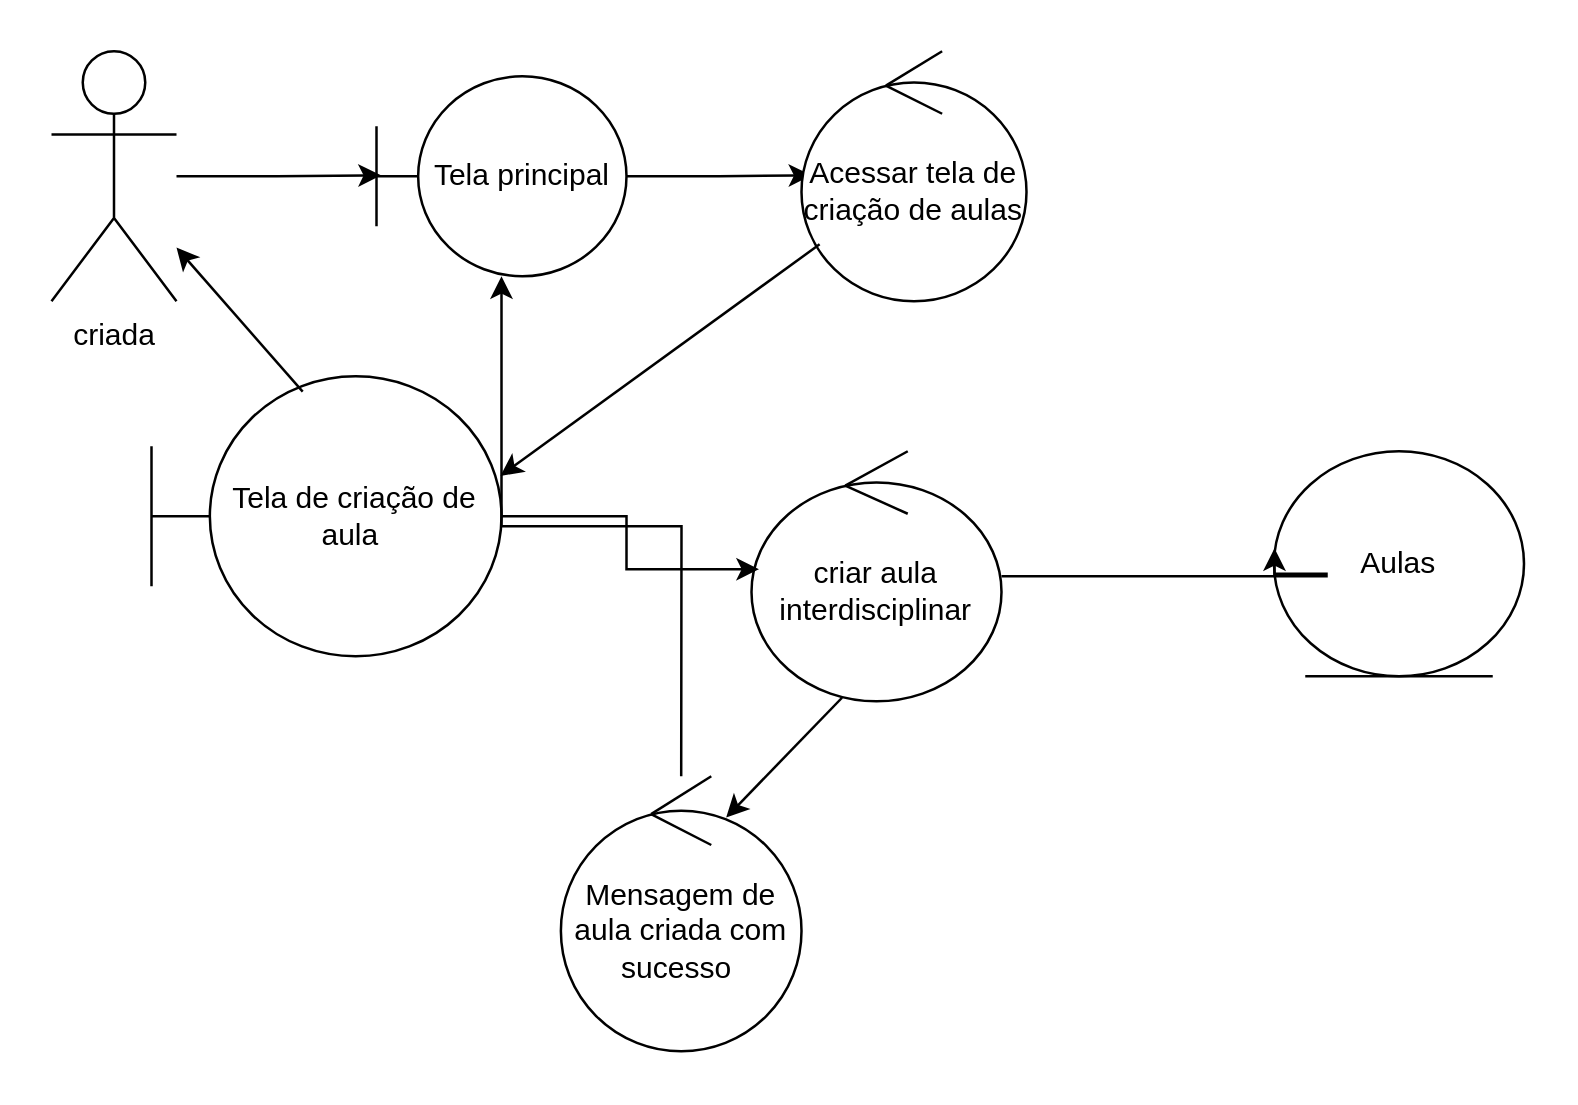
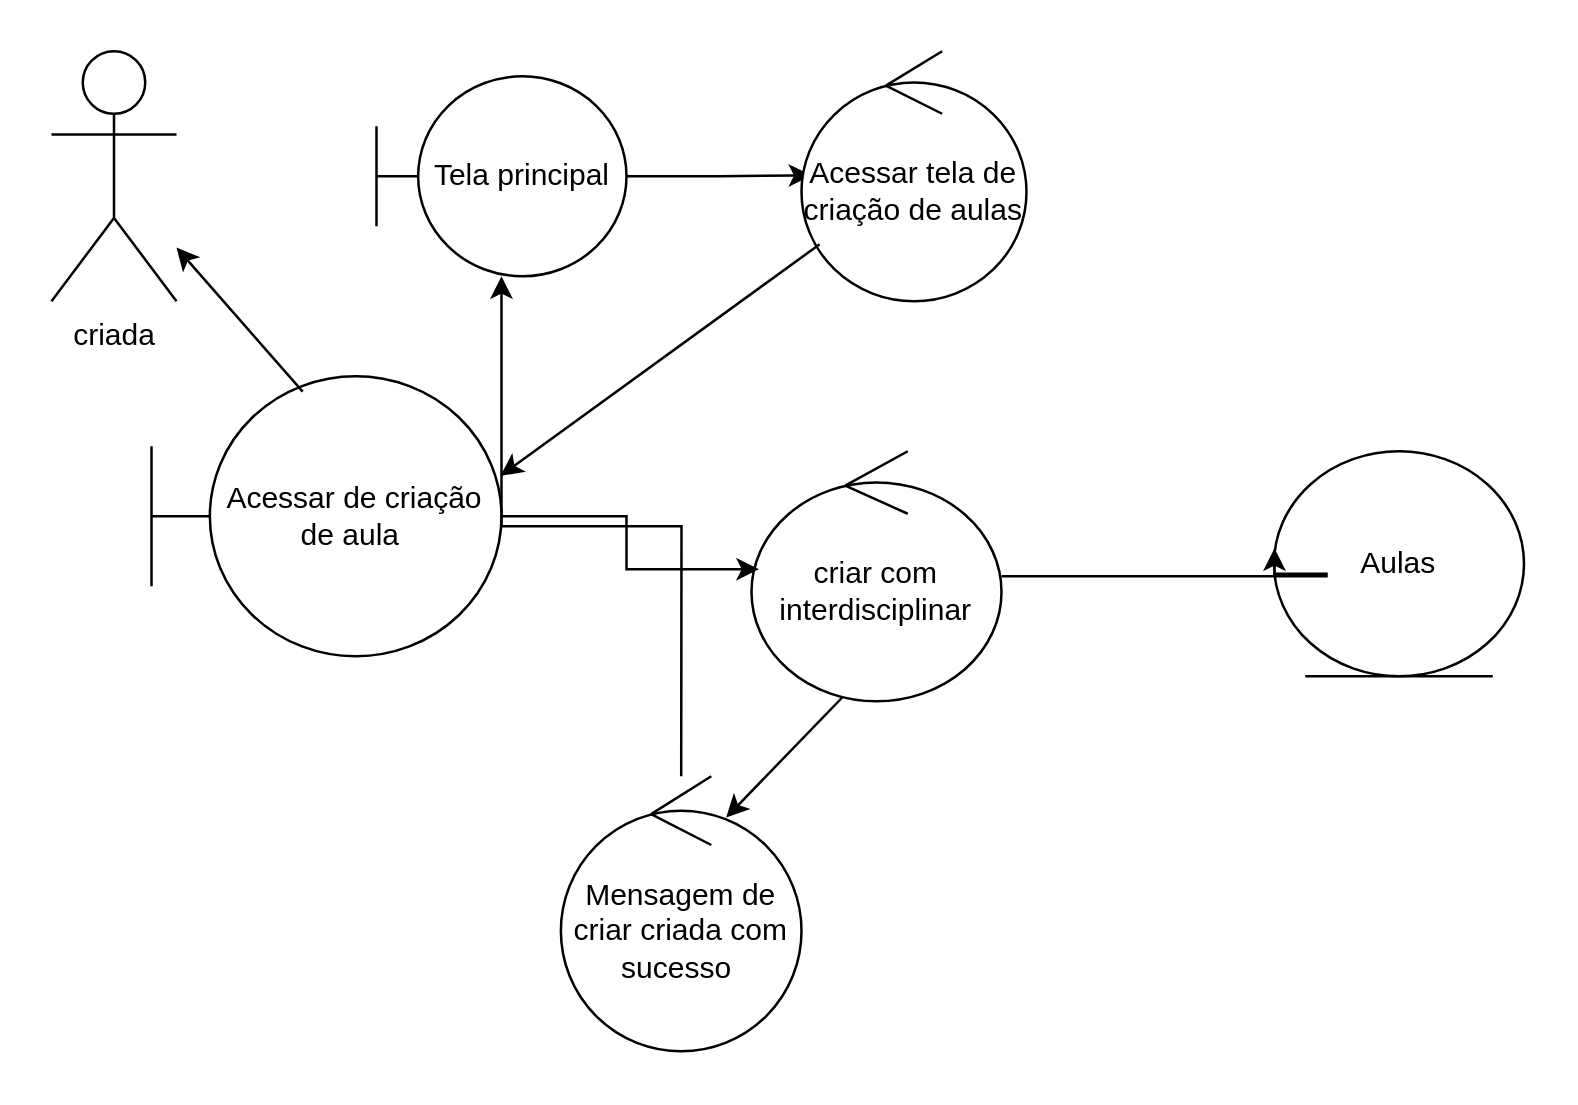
- <mxCell id="5" style="edgeStyle=orthogonalEdgeStyle;rounded=0;orthogonalLoop=1;jettySize=auto;html=1;entryX=0.018;entryY=0.495;entryDx=0;entryDy=0;entryPerimeter=0;" parent="1" source="2" target="3" edge="1"><mxGeometry relative="1" as="geometry" /></mxCell>
- <mxCell id="7" value="Tela de criação de aula&amp;nbsp;" style="shape=umlBoundary;whiteSpace=wrap;html=1;" parent="1" vertex="1"><mxGeometry x="60" y="150" width="140" height="112" as="geometry" /></mxCell>
+ <mxCell id="7" value="Acessar de criação de aula&amp;nbsp;" style="shape=umlBoundary;whiteSpace=wrap;html=1;" parent="1" vertex="1"><mxGeometry x="60" y="150" width="140" height="112" as="geometry" /></mxCell>
- <mxCell id="10" value="criar aula interdisciplinar" style="ellipse;shape=umlControl;whiteSpace=wrap;html=1;" vertex="1" parent="1"><mxGeometry x="300" y="180" width="100" height="100" as="geometry" /></mxCell>
+ <mxCell id="10" value="criar com interdisciplinar" style="ellipse;shape=umlControl;whiteSpace=wrap;html=1;" vertex="1" parent="1"><mxGeometry x="300" y="180" width="100" height="100" as="geometry" /></mxCell>
- <mxCell id="14" value="Mensagem de aula criada com sucesso&amp;nbsp;" style="ellipse;shape=umlControl;whiteSpace=wrap;html=1;" vertex="1" parent="1"><mxGeometry x="223.75" y="310" width="96.25" height="110" as="geometry" /></mxCell>
+ <mxCell id="14" value="Mensagem de criar criada com sucesso&amp;nbsp;" style="ellipse;shape=umlControl;whiteSpace=wrap;html=1;" vertex="1" parent="1"><mxGeometry x="223.75" y="310" width="96.25" height="110" as="geometry" /></mxCell>
